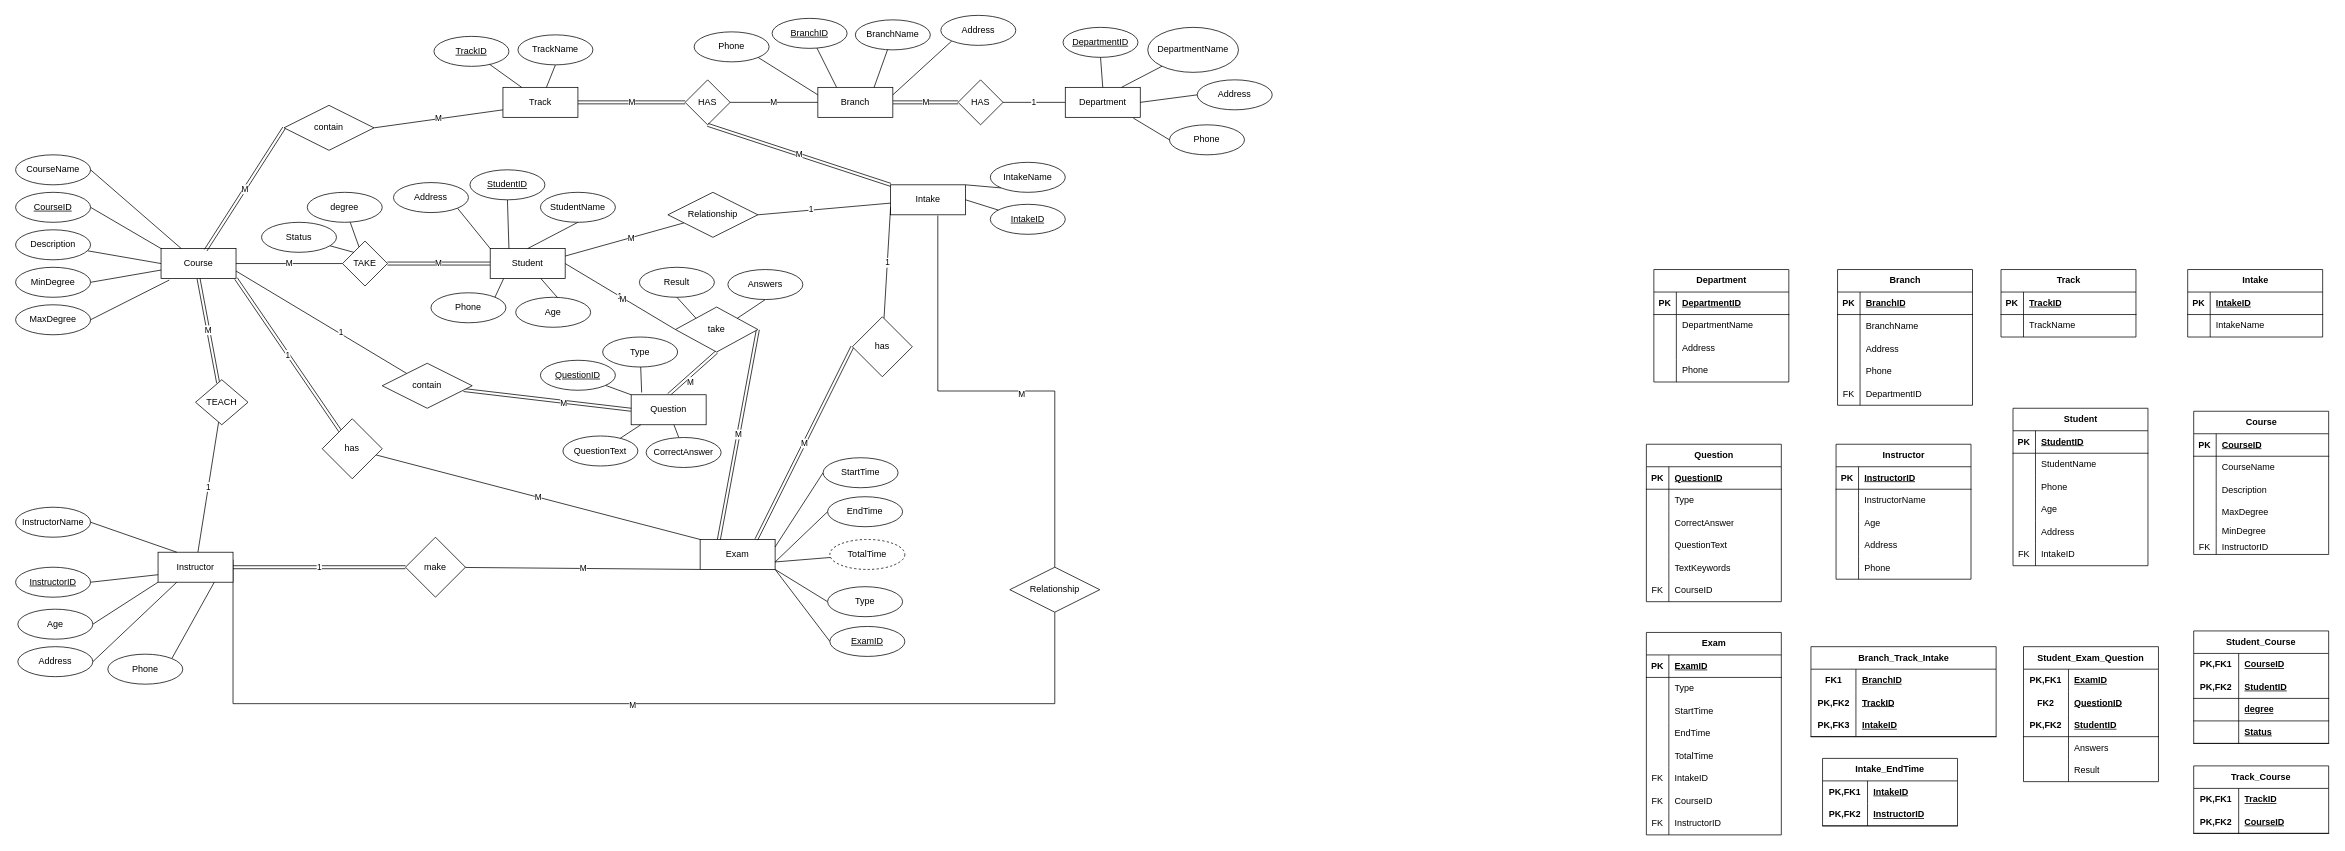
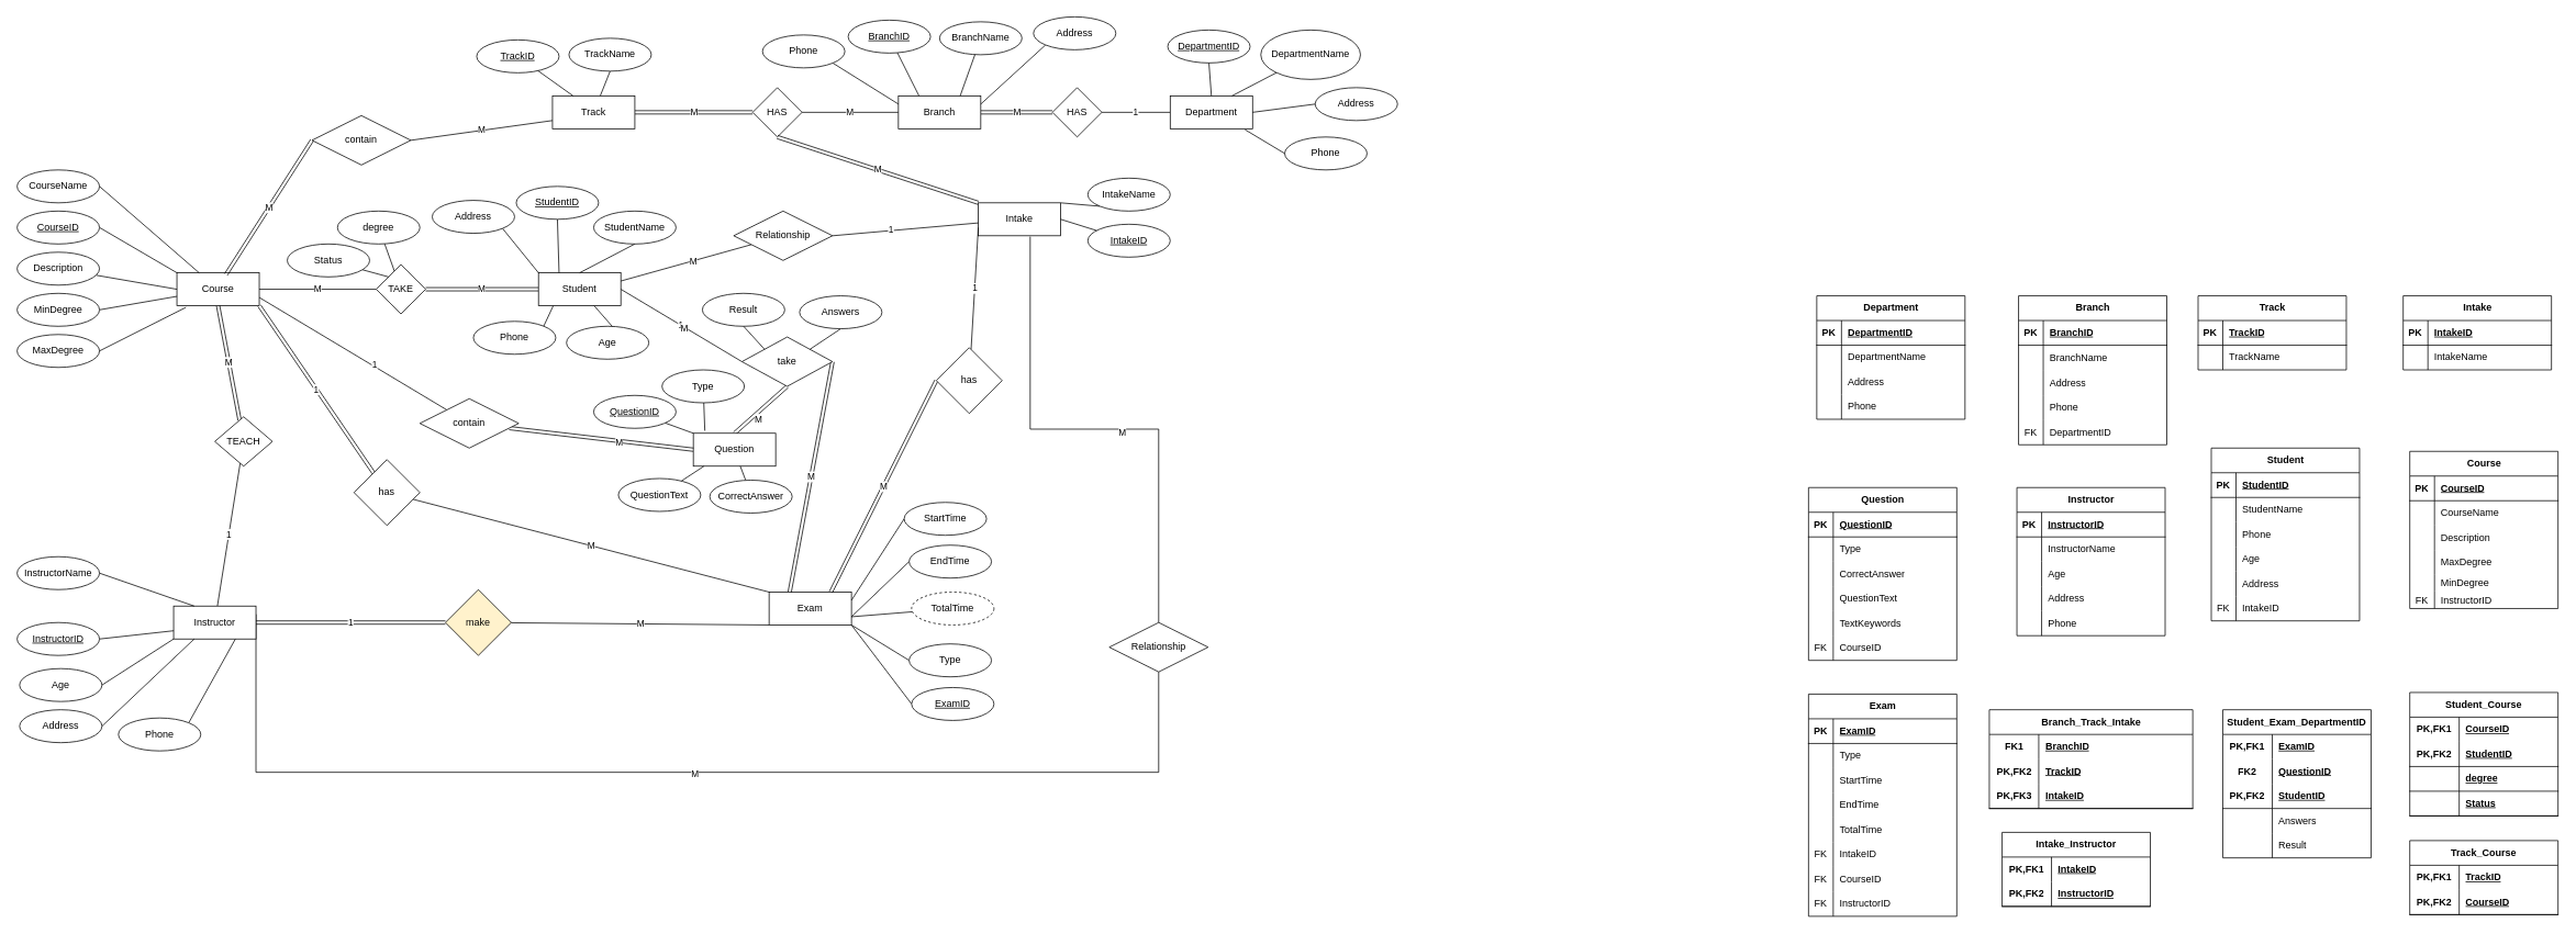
- <mxCell id="86" value="make" style="rhombus;whiteSpace=wrap;html=1;" parent="1" vertex="1"><mxGeometry x="540" y="716" width="80" height="80" as="geometry" /></mxCell>
+ <mxCell id="86" value="make" style="rhombus;whiteSpace=wrap;html=1;fillColor=#fff2cc;" parent="1" vertex="1"><mxGeometry x="540" y="716" width="80" height="80" as="geometry" /></mxCell>
- <mxCell id="246" value="Student_Exam_Question" style="shape=table;startSize=30;container=1;collapsible=1;childLayout=tableLayout;fixedRows=1;rowLines=0;fontStyle=1;align=center;resizeLast=1;html=1;whiteSpace=wrap;" parent="1" vertex="1"><mxGeometry x="2698" y="862" width="180" height="180" as="geometry" /></mxCell>
+ <mxCell id="246" value="Student_Exam_DepartmentID" style="shape=table;startSize=30;container=1;collapsible=1;childLayout=tableLayout;fixedRows=1;rowLines=0;fontStyle=1;align=center;resizeLast=1;html=1;whiteSpace=wrap;" parent="1" vertex="1"><mxGeometry x="2698" y="862" width="180" height="180" as="geometry" /></mxCell>
- <mxCell id="321" value="Intake_EndTime" style="shape=table;startSize=30;container=1;collapsible=1;childLayout=tableLayout;fixedRows=1;rowLines=0;fontStyle=1;align=center;resizeLast=1;html=1;whiteSpace=wrap;" parent="1" vertex="1"><mxGeometry x="2430" y="1011" width="180" height="90" as="geometry" /></mxCell>
+ <mxCell id="321" value="Intake_Instructor" style="shape=table;startSize=30;container=1;collapsible=1;childLayout=tableLayout;fixedRows=1;rowLines=0;fontStyle=1;align=center;resizeLast=1;html=1;whiteSpace=wrap;" parent="1" vertex="1"><mxGeometry x="2430" y="1011" width="180" height="90" as="geometry" /></mxCell>
